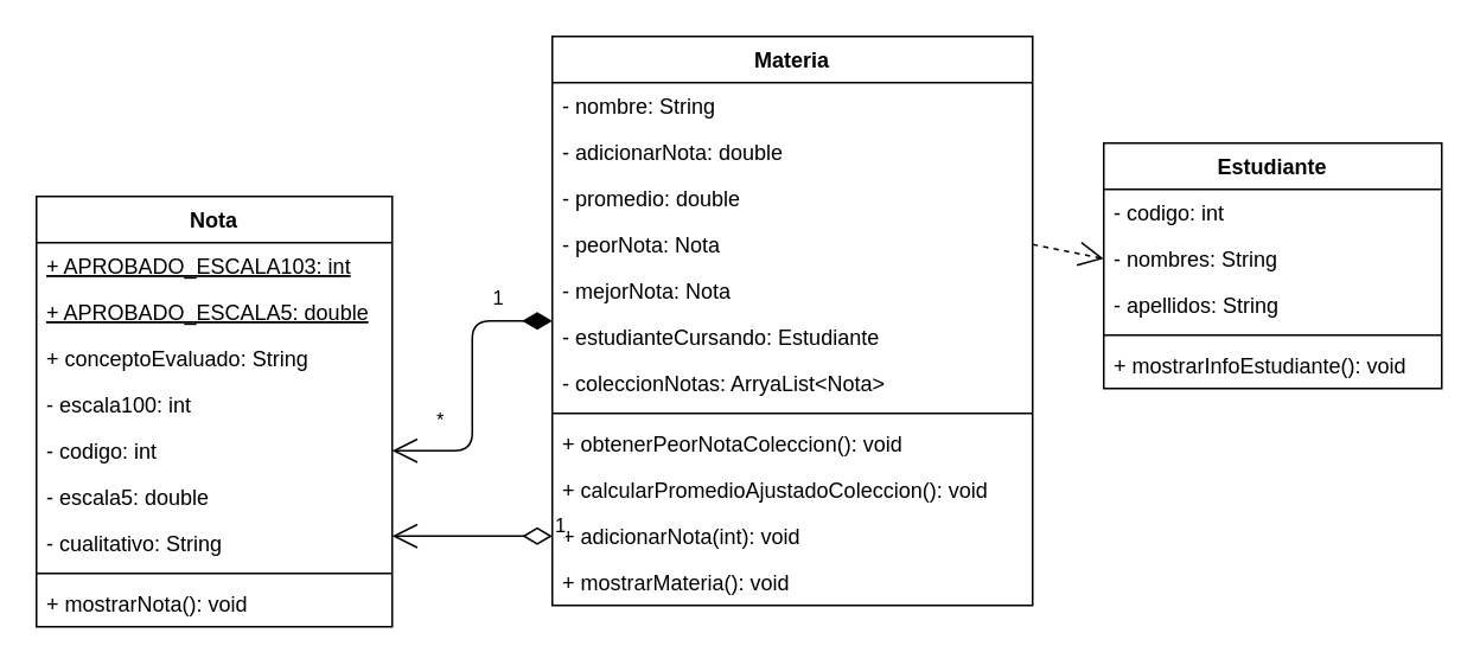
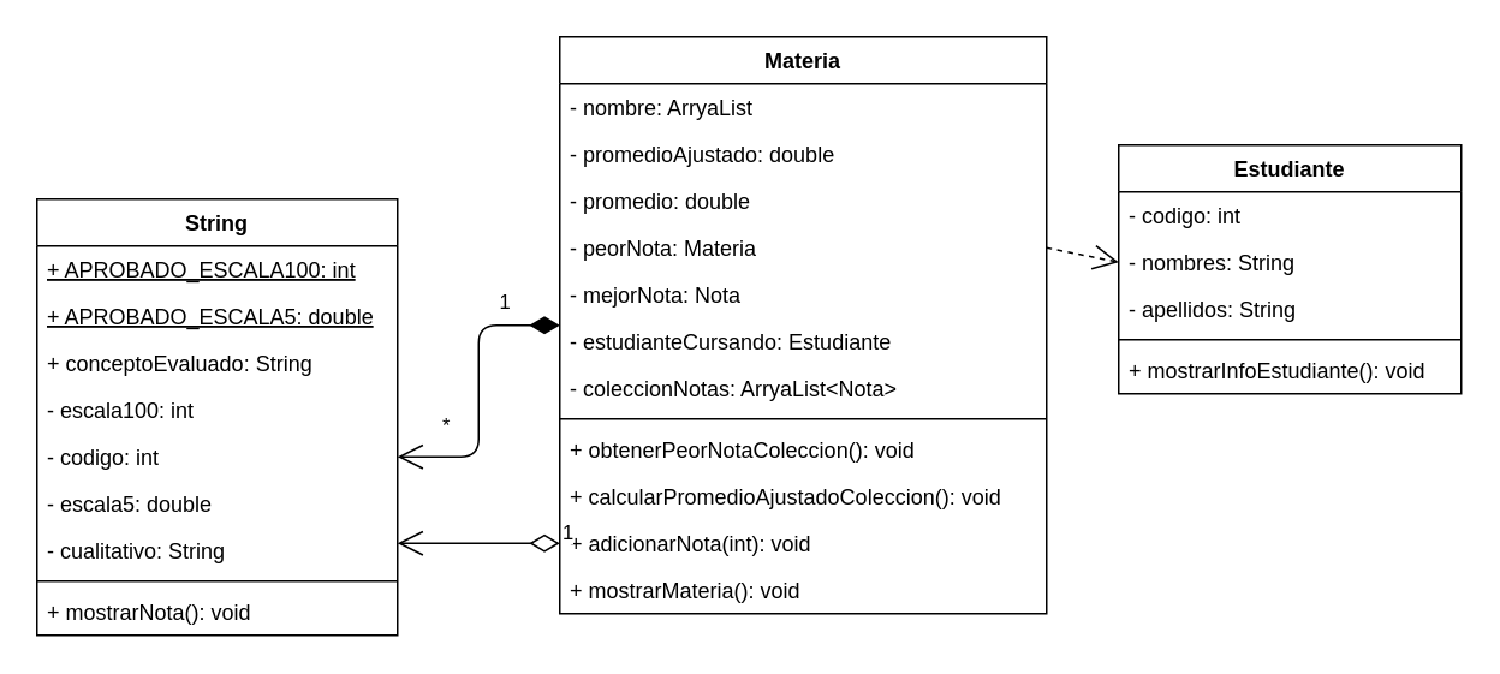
- <mxCell id="13" value="- nombre: String" style="text;strokeColor=none;fillColor=none;align=left;verticalAlign=top;spacingLeft=4;spacingRight=4;overflow=hidden;rotatable=0;points=[[0,0.5],[1,0.5]];portConstraint=eastwest;" parent="12" vertex="1"><mxGeometry y="26" width="270" height="26" as="geometry" /></mxCell>
+ <mxCell id="13" value="- nombre: ArryaList" style="text;strokeColor=none;fillColor=none;align=left;verticalAlign=top;spacingLeft=4;spacingRight=4;overflow=hidden;rotatable=0;points=[[0,0.5],[1,0.5]];portConstraint=eastwest;" parent="12" vertex="1"><mxGeometry y="26" width="270" height="26" as="geometry" /></mxCell>
- <mxCell id="14" value="- adicionarNota: double" style="text;strokeColor=none;fillColor=none;align=left;verticalAlign=top;spacingLeft=4;spacingRight=4;overflow=hidden;rotatable=0;points=[[0,0.5],[1,0.5]];portConstraint=eastwest;" parent="12" vertex="1"><mxGeometry y="52" width="270" height="26" as="geometry" /></mxCell>
+ <mxCell id="14" value="- promedioAjustado: double" style="text;strokeColor=none;fillColor=none;align=left;verticalAlign=top;spacingLeft=4;spacingRight=4;overflow=hidden;rotatable=0;points=[[0,0.5],[1,0.5]];portConstraint=eastwest;" parent="12" vertex="1"><mxGeometry y="52" width="270" height="26" as="geometry" /></mxCell>
- <mxCell id="2" value="Nota" style="swimlane;fontStyle=1;align=center;verticalAlign=top;childLayout=stackLayout;horizontal=1;startSize=26;horizontalStack=0;resizeParent=1;resizeParentMax=0;resizeLast=0;collapsible=1;marginBottom=0;" parent="1" vertex="1"><mxGeometry x="20" y="110" width="200" height="242" as="geometry" /></mxCell>
+ <mxCell id="2" value="String" style="swimlane;fontStyle=1;align=center;verticalAlign=top;childLayout=stackLayout;horizontal=1;startSize=26;horizontalStack=0;resizeParent=1;resizeParentMax=0;resizeLast=0;collapsible=1;marginBottom=0;" parent="1" vertex="1"><mxGeometry x="20" y="110" width="200" height="242" as="geometry" /></mxCell>
- <mxCell id="16" value="- peorNota: Nota" style="text;strokeColor=none;fillColor=none;align=left;verticalAlign=top;spacingLeft=4;spacingRight=4;overflow=hidden;rotatable=0;points=[[0,0.5],[1,0.5]];portConstraint=eastwest;" parent="12" vertex="1"><mxGeometry y="104" width="270" height="26" as="geometry" /></mxCell>
+ <mxCell id="16" value="- peorNota: Materia" style="text;strokeColor=none;fillColor=none;align=left;verticalAlign=top;spacingLeft=4;spacingRight=4;overflow=hidden;rotatable=0;points=[[0,0.5],[1,0.5]];portConstraint=eastwest;" parent="12" vertex="1"><mxGeometry y="104" width="270" height="26" as="geometry" /></mxCell>
- <mxCell id="3" value="+ APROBADO_ESCALA103: int" style="text;strokeColor=none;fillColor=none;align=left;verticalAlign=top;spacingLeft=4;spacingRight=4;overflow=hidden;rotatable=0;points=[[0,0.5],[1,0.5]];portConstraint=eastwest;fontStyle=4" vertex="1" parent="2"><mxGeometry y="26" width="200" height="26" as="geometry" /></mxCell>
+ <mxCell id="3" value="+ APROBADO_ESCALA100: int" style="text;strokeColor=none;fillColor=none;align=left;verticalAlign=top;spacingLeft=4;spacingRight=4;overflow=hidden;rotatable=0;points=[[0,0.5],[1,0.5]];portConstraint=eastwest;fontStyle=4" vertex="1" parent="2"><mxGeometry y="26" width="200" height="26" as="geometry" /></mxCell>
